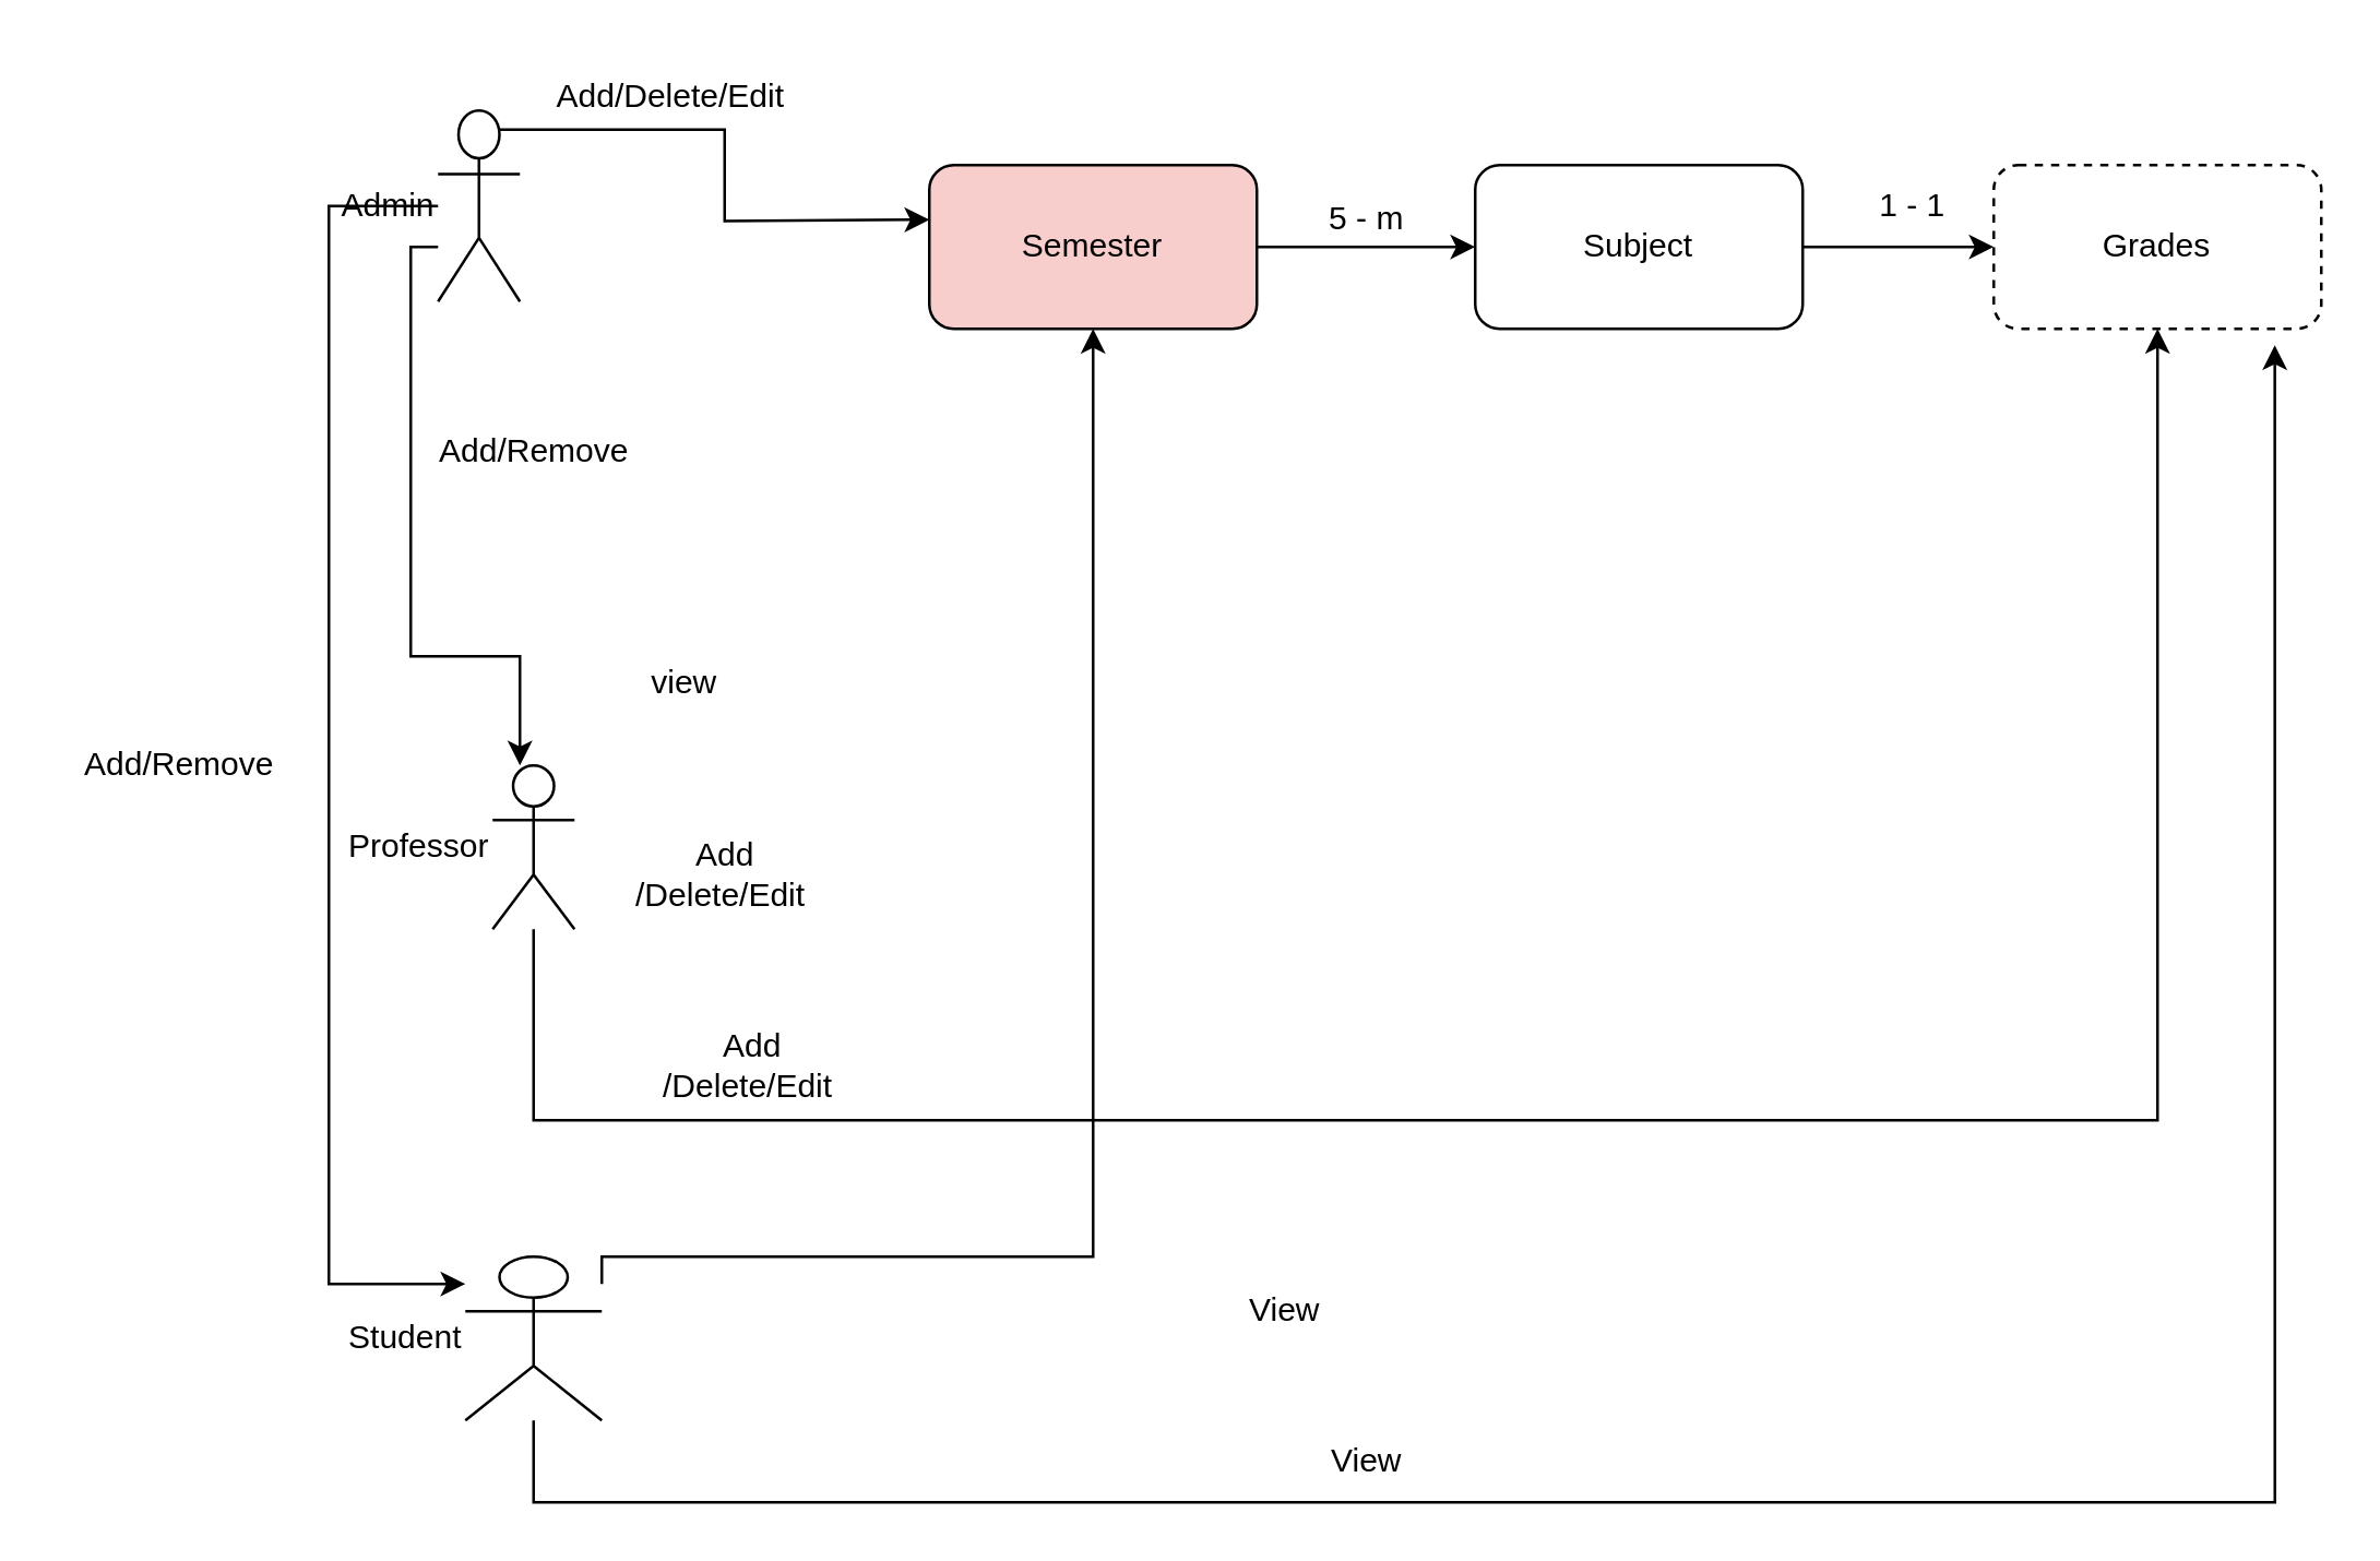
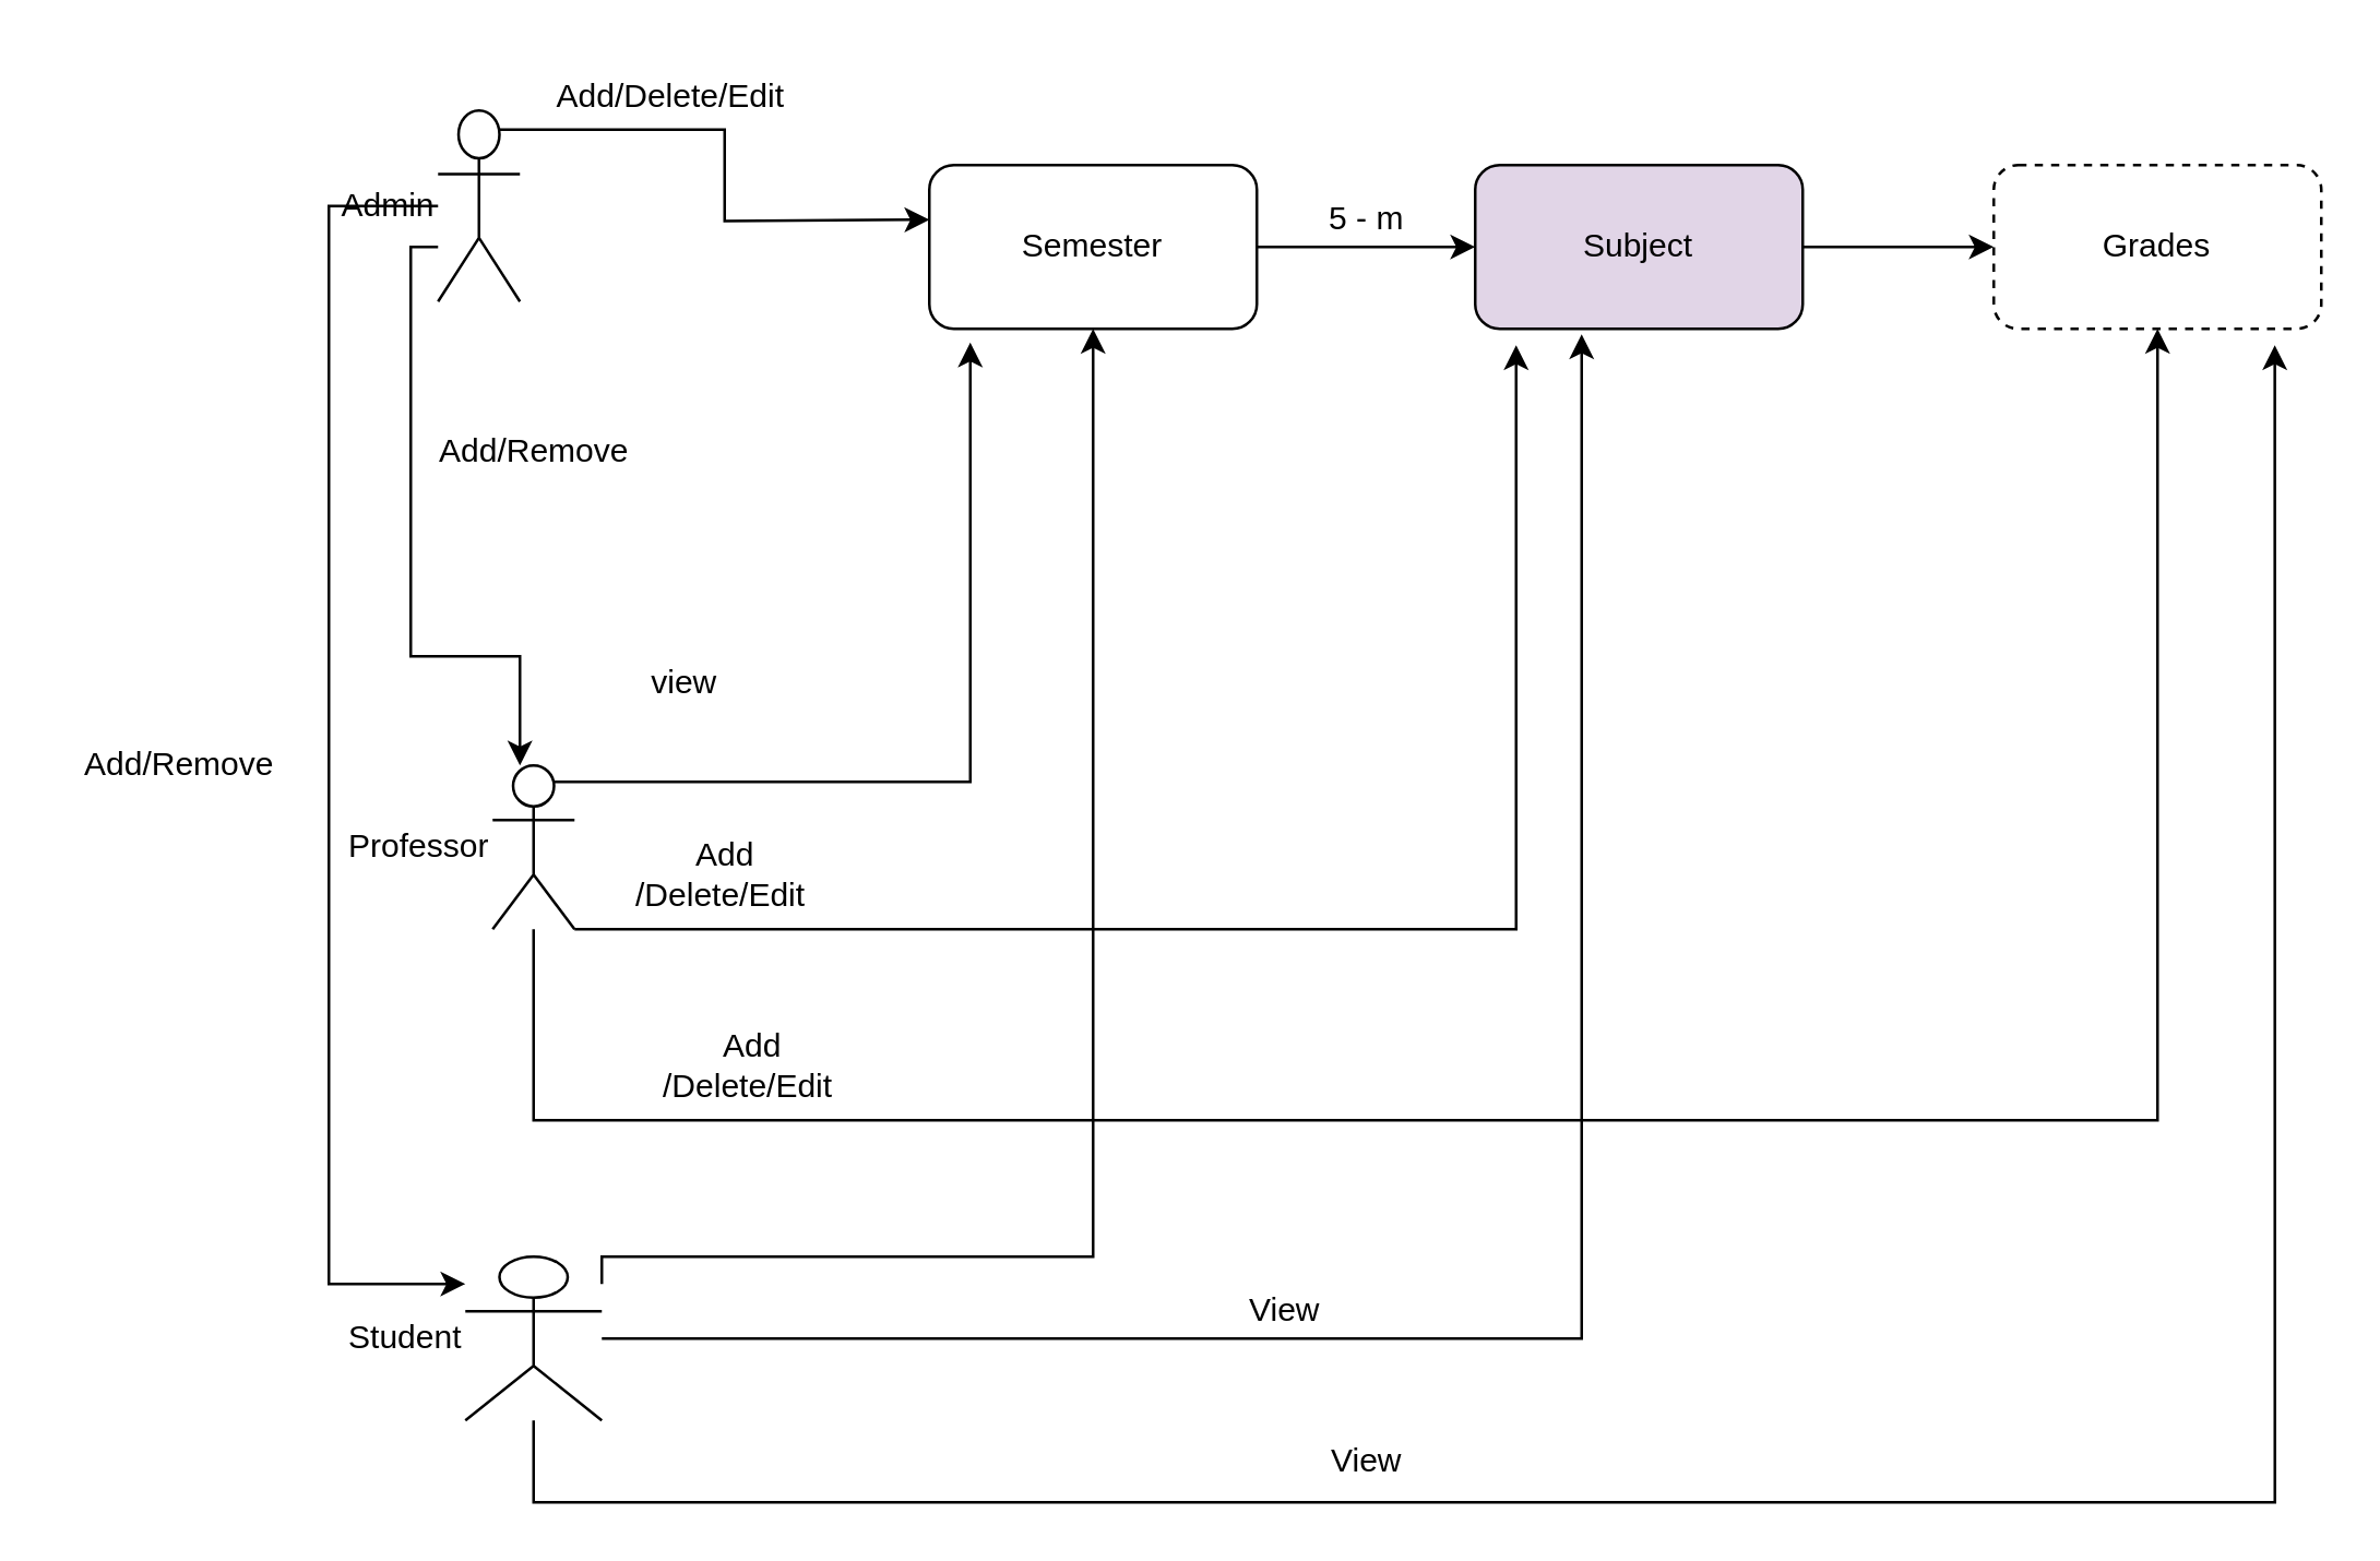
- <mxCell id="27" value="1 - 1" style="text;html=1;align=center;verticalAlign=middle;resizable=0;points=[];autosize=1;strokeColor=none;fillColor=none;" vertex="1" parent="1"><mxGeometry x="675" y="60" width="50" height="30" as="geometry" /></mxCell>
- <mxCell id="15" value="Semester" style="rounded=1;whiteSpace=wrap;html=1;fillColor=#f8cecc;" vertex="1" parent="1"><mxGeometry x="340" y="60" width="120" height="60" as="geometry" /></mxCell>
+ <mxCell id="15" value="Semester" style="rounded=1;whiteSpace=wrap;html=1;" vertex="1" parent="1"><mxGeometry x="340" y="60" width="120" height="60" as="geometry" /></mxCell>
- <mxCell id="20" value="Subject" style="whiteSpace=wrap;html=1;rounded=1;" vertex="1" parent="1"><mxGeometry x="540" y="60" width="120" height="60" as="geometry" /></mxCell>
+ <mxCell id="20" value="Subject" style="whiteSpace=wrap;html=1;rounded=1;fillColor=#e1d5e7;" vertex="1" parent="1"><mxGeometry x="540" y="60" width="120" height="60" as="geometry" /></mxCell>
+ <mxCell id="6" style="edgeStyle=orthogonalEdgeStyle;rounded=0;orthogonalLoop=1;jettySize=auto;html=1;exitX=0.25;exitY=0.1;exitDx=0;exitDy=0;exitPerimeter=0;entryX=0.125;entryY=1.083;entryDx=0;entryDy=0;entryPerimeter=0;" edge="1" parent="1" source="9" target="15"><mxGeometry relative="1" as="geometry" /></mxCell>
+ <mxCell id="7" value="" style="edgeStyle=orthogonalEdgeStyle;rounded=0;orthogonalLoop=1;jettySize=auto;html=1;entryX=0.125;entryY=1.1;entryDx=0;entryDy=0;entryPerimeter=0;" edge="1" parent="1" source="9" target="20"><mxGeometry relative="1" as="geometry"><mxPoint x="265" y="310" as="targetPoint" /><Array as="points"><mxPoint x="555" y="340" /></Array></mxGeometry></mxCell>
+ <mxCell id="11" value="" style="edgeStyle=orthogonalEdgeStyle;rounded=0;orthogonalLoop=1;jettySize=auto;html=1;entryX=0.325;entryY=1.033;entryDx=0;entryDy=0;entryPerimeter=0;" edge="1" parent="1" source="13" target="20"><mxGeometry relative="1" as="geometry"><mxPoint x="580" y="130" as="targetPoint" /></mxGeometry></mxCell>
